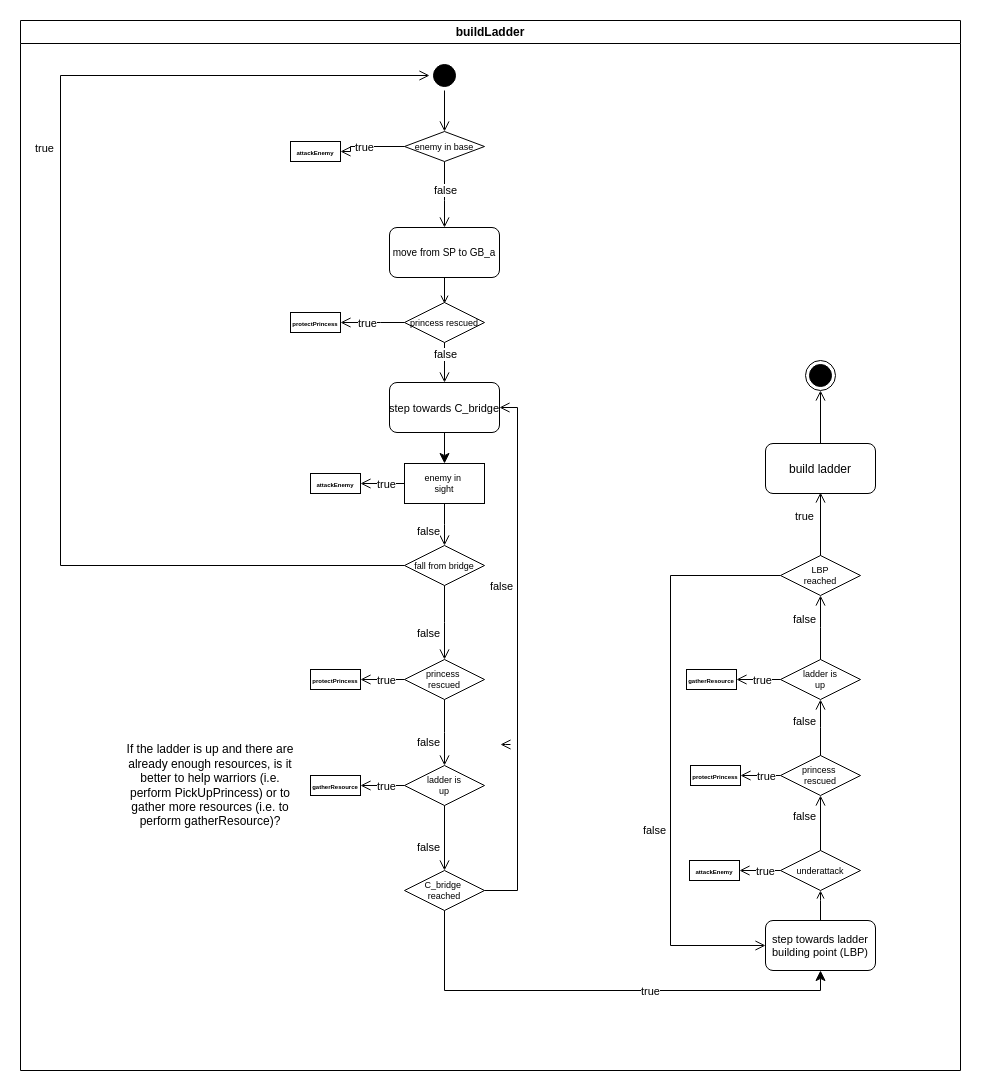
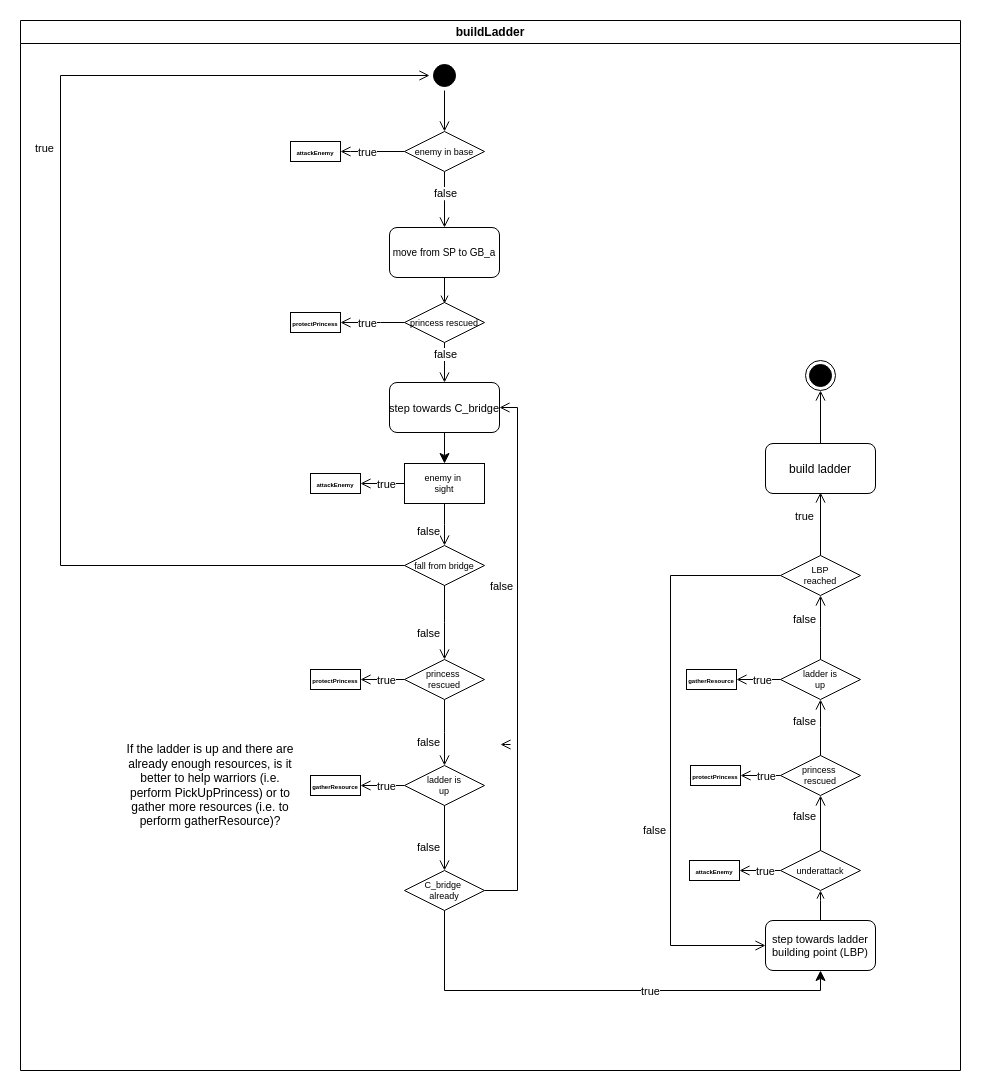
- <mxCell id="6" value="enemy in base" style="rhombus;fontSize=9;" parent="2" vertex="1"><mxGeometry x="384" y="111" width="80" height="30" as="geometry" /></mxCell>
+ <mxCell id="6" value="enemy in base" style="rhombus;fontSize=9;" parent="2" vertex="1"><mxGeometry x="384" y="111" width="80" height="40" as="geometry" /></mxCell>
- <mxCell id="25" value="C_bridge &#10;reached" style="rhombus;fontSize=9;" parent="2" vertex="1"><mxGeometry x="384" y="850" width="80" height="40" as="geometry" /></mxCell>
+ <mxCell id="25" value="C_bridge &#10;already" style="rhombus;fontSize=9;" parent="2" vertex="1"><mxGeometry x="384" y="850" width="80" height="40" as="geometry" /></mxCell>
